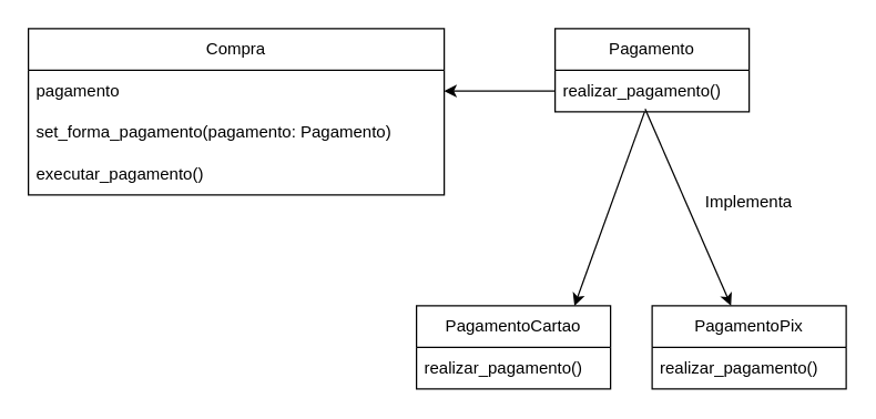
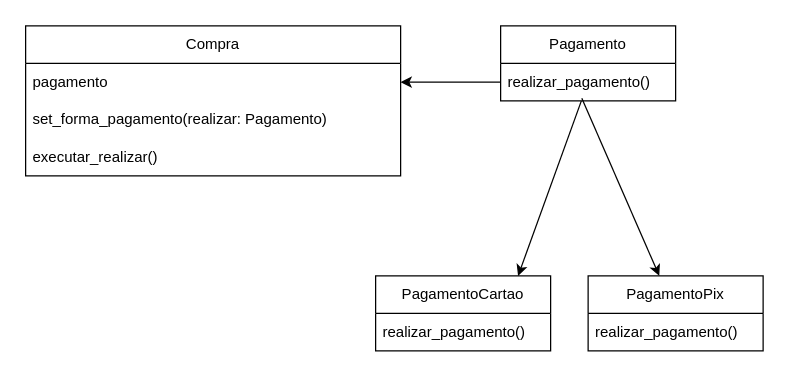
- <mxCell id="4" value="set_forma_pagamento(pagamento: Pagamento)" style="text;strokeColor=none;fillColor=none;align=left;verticalAlign=middle;spacingLeft=4;spacingRight=4;overflow=hidden;points=[[0,0.5],[1,0.5]];portConstraint=eastwest;rotatable=0;whiteSpace=wrap;html=1;" parent="2" vertex="1"><mxGeometry y="60" width="300" height="30" as="geometry" /></mxCell>
+ <mxCell id="4" value="set_forma_pagamento(realizar: Pagamento)" style="text;strokeColor=none;fillColor=none;align=left;verticalAlign=middle;spacingLeft=4;spacingRight=4;overflow=hidden;points=[[0,0.5],[1,0.5]];portConstraint=eastwest;rotatable=0;whiteSpace=wrap;html=1;" parent="2" vertex="1"><mxGeometry y="60" width="300" height="30" as="geometry" /></mxCell>
- <mxCell id="5" value="executar_pagamento()" style="text;strokeColor=none;fillColor=none;align=left;verticalAlign=middle;spacingLeft=4;spacingRight=4;overflow=hidden;points=[[0,0.5],[1,0.5]];portConstraint=eastwest;rotatable=0;whiteSpace=wrap;html=1;" parent="2" vertex="1"><mxGeometry y="90" width="300" height="30" as="geometry" /></mxCell>
+ <mxCell id="5" value="executar_realizar()" style="text;strokeColor=none;fillColor=none;align=left;verticalAlign=middle;spacingLeft=4;spacingRight=4;overflow=hidden;points=[[0,0.5],[1,0.5]];portConstraint=eastwest;rotatable=0;whiteSpace=wrap;html=1;" parent="2" vertex="1"><mxGeometry y="90" width="300" height="30" as="geometry" /></mxCell>
- <mxCell id="15" value="Implementa" style="text;html=1;align=center;verticalAlign=middle;whiteSpace=wrap;rounded=0;" vertex="1" parent="1"><mxGeometry x="500" y="130" width="80" height="30" as="geometry" /></mxCell>
